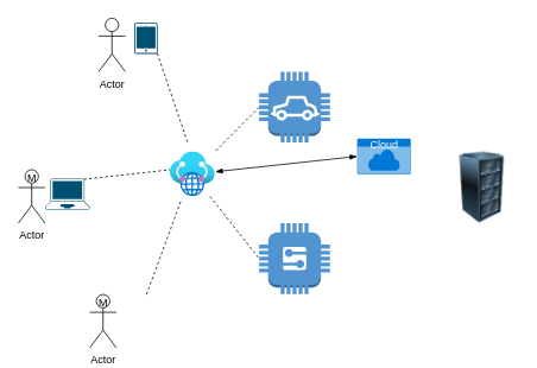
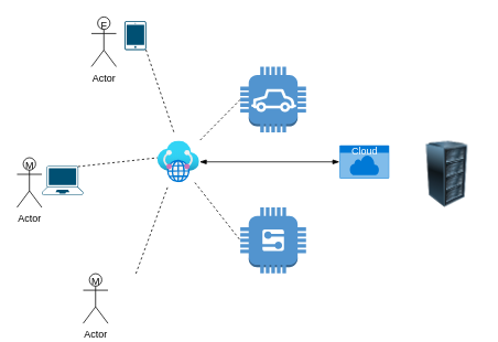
+ <mxCell id="5" value="F" style="text;html=1;align=center;verticalAlign=middle;resizable=0;points=[];autosize=1;strokeColor=none;fillColor=none;" vertex="1" parent="1"><mxGeometry x="115" y="20" width="20" height="20" as="geometry" /></mxCell>
- <mxCell id="16" value="Cloud" style="html=1;strokeColor=none;fillColor=#0079D6;labelPosition=center;verticalLabelPosition=middle;verticalAlign=top;align=center;fontSize=12;outlineConnect=0;spacingTop=-6;fontColor=#FFFFFF;sketch=0;shape=mxgraph.sitemap.cloud;" vertex="1" parent="1"><mxGeometry x="400" y="155" width="60" height="40" as="geometry" /></mxCell>
+ <mxCell id="16" value="Cloud" style="html=1;strokeColor=none;fillColor=#0079D6;labelPosition=center;verticalLabelPosition=middle;verticalAlign=top;align=center;fontSize=12;outlineConnect=0;spacingTop=-6;fontColor=#FFFFFF;sketch=0;shape=mxgraph.sitemap.cloud;" vertex="1" parent="1"><mxGeometry x="410" y="175" width="60" height="40" as="geometry" /></mxCell>
